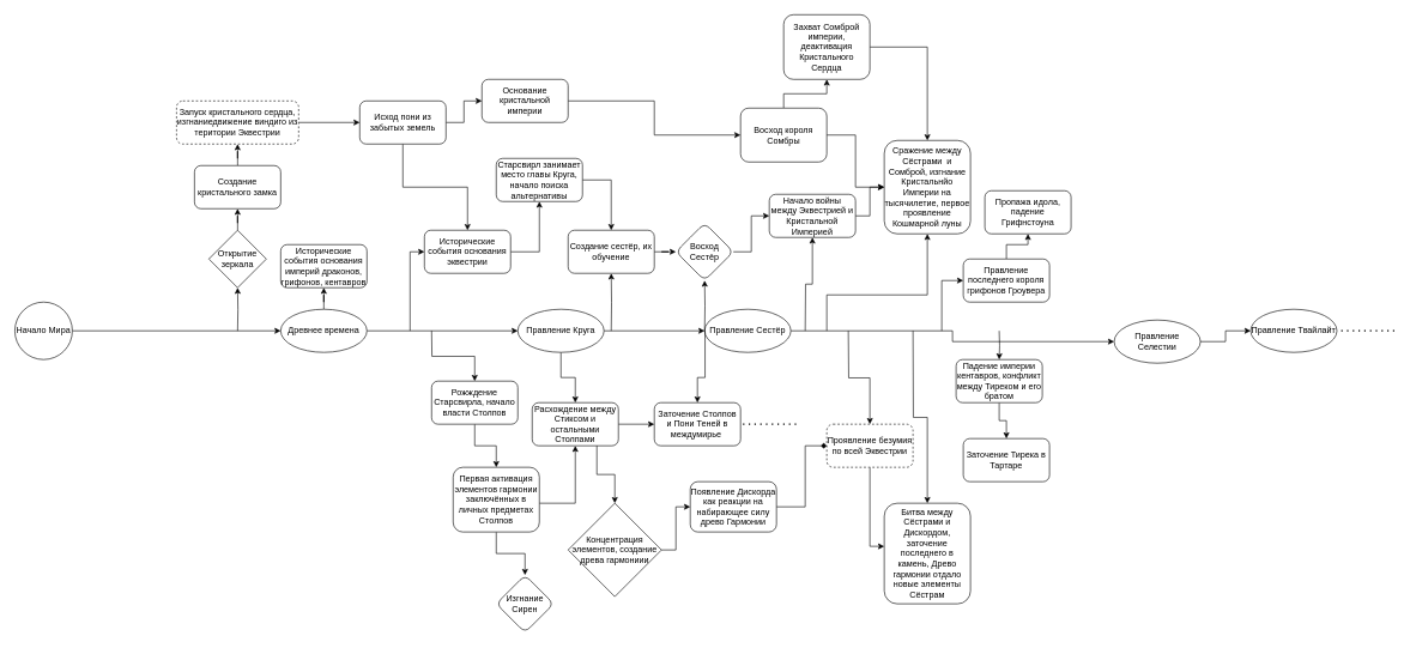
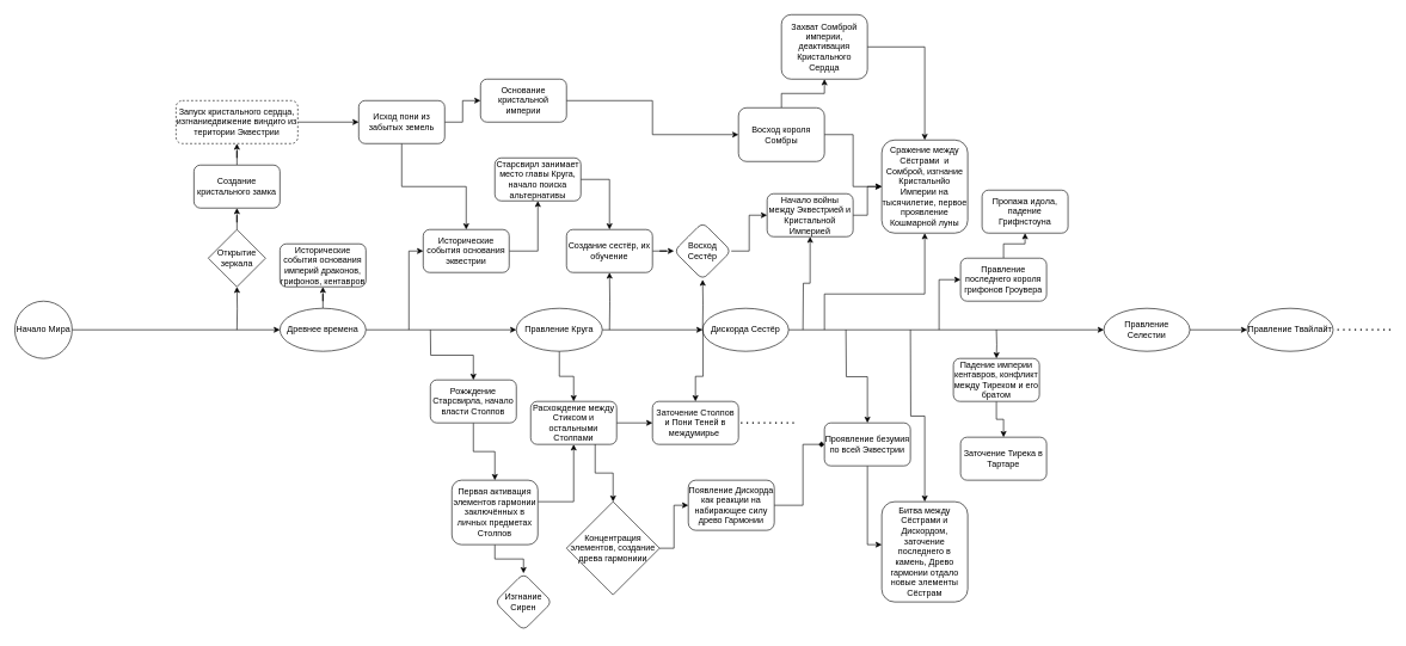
- <mxCell id="11" value="Правление Сестёр" style="ellipse;whiteSpace=wrap;html=1;" vertex="1" parent="1"><mxGeometry x="980" y="430" width="120" height="60" as="geometry" /></mxCell>
+ <mxCell id="11" value="Дискорда Сестёр" style="ellipse;whiteSpace=wrap;html=1;" vertex="1" parent="1"><mxGeometry x="980" y="430" width="120" height="60" as="geometry" /></mxCell>
- <mxCell id="13" value="Правление Селестии" style="ellipse;whiteSpace=wrap;html=1;" vertex="1" parent="1"><mxGeometry x="1550" y="445" width="120" height="60" as="geometry" /></mxCell>
+ <mxCell id="13" value="Правление Селестии" style="ellipse;whiteSpace=wrap;html=1;" vertex="1" parent="1"><mxGeometry x="1540" y="430" width="120" height="60" as="geometry" /></mxCell>
- <mxCell id="69" value="Проявление безумия по всей Эквестрии" style="rounded=1;whiteSpace=wrap;html=1;dashed=1;" vertex="1" parent="1"><mxGeometry x="1150" y="590" width="120" height="60" as="geometry" /></mxCell>
+ <mxCell id="69" value="Проявление безумия по всей Эквестрии" style="rounded=1;whiteSpace=wrap;html=1;" vertex="1" parent="1"><mxGeometry x="1150" y="590" width="120" height="60" as="geometry" /></mxCell>
- <mxCell id="35" value="Первая активация элементов гармонии заключённых в личных предметах Столпов" style="whiteSpace=wrap;html=1;rounded=1;" vertex="1" parent="1"><mxGeometry x="630" y="650" width="120" height="90" as="geometry" /></mxCell>
+ <mxCell id="35" value="Первая активация элементов гармонии заключённых в личных предметах Столпов" style="whiteSpace=wrap;html=1;rounded=1;" vertex="1" parent="1"><mxGeometry x="630" y="670" width="120" height="90" as="geometry" /></mxCell>
